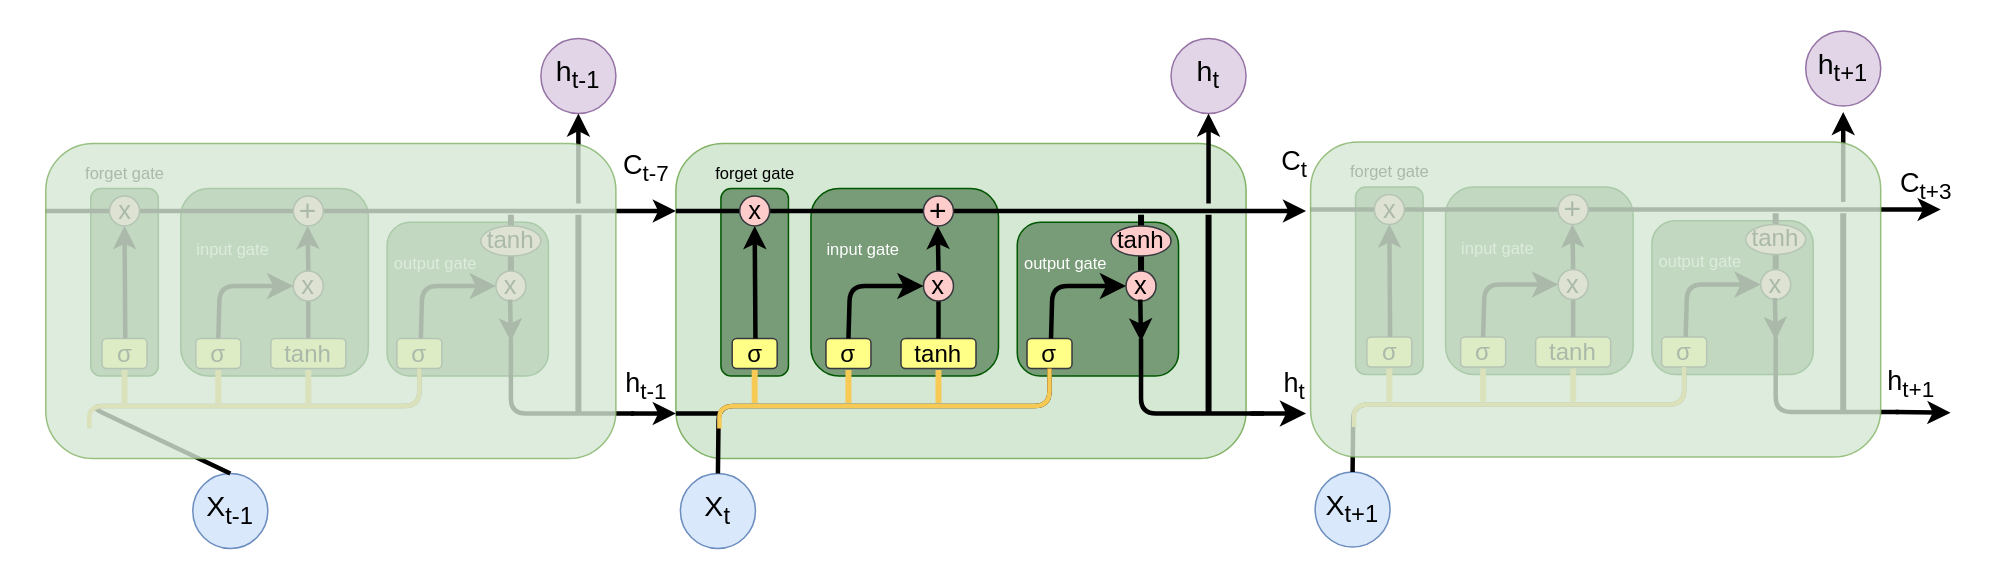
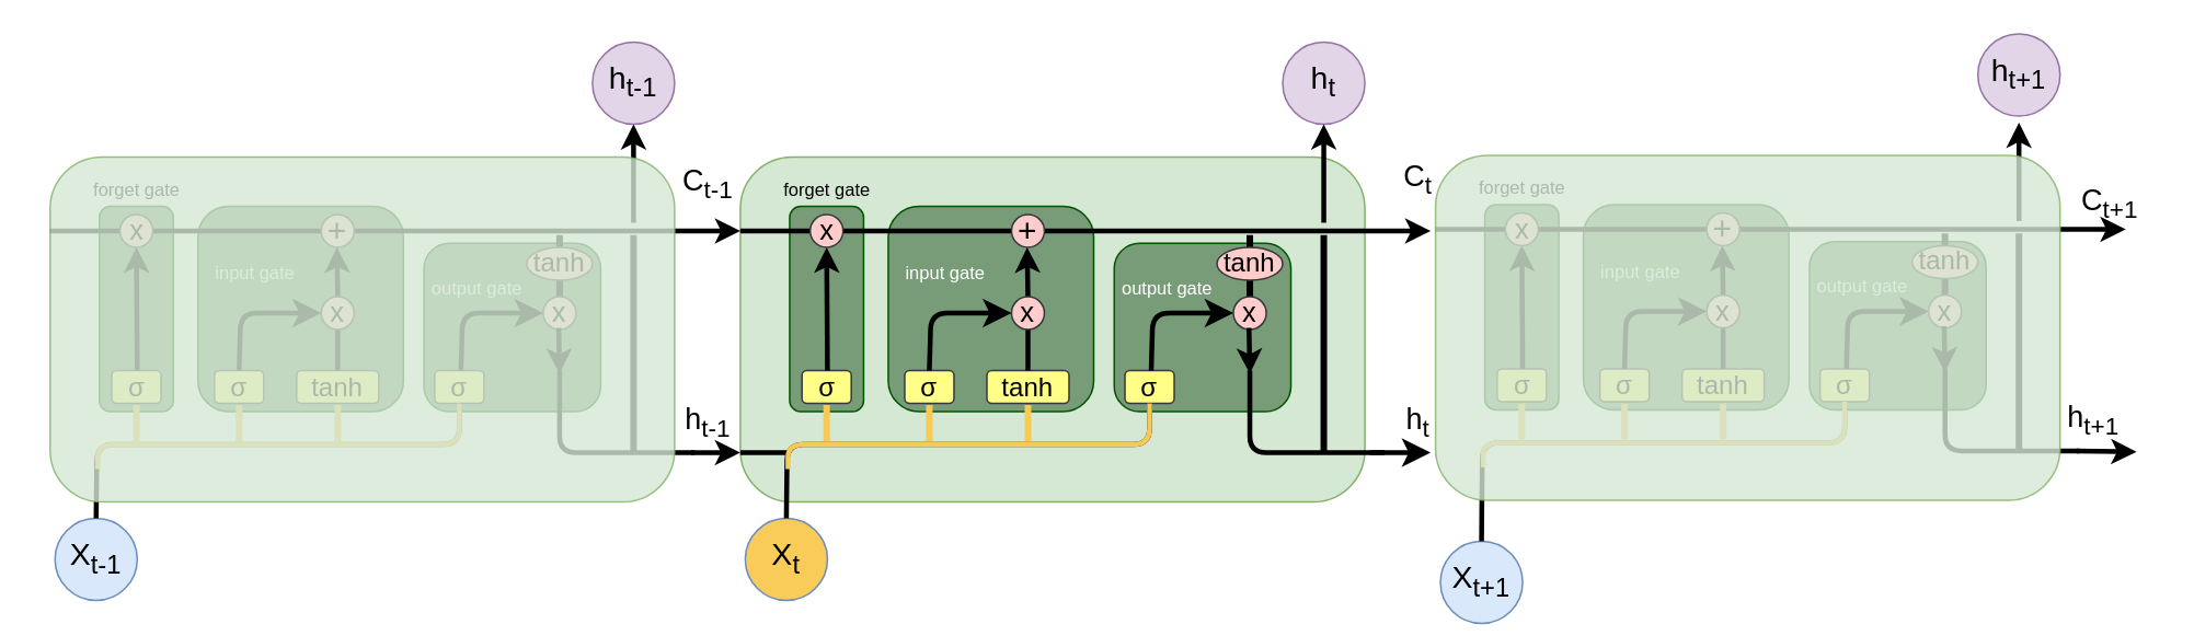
- <mxCell id="72" value="&lt;font style=&quot;font-size: 18px;&quot;&gt;C&lt;sub&gt;t-7&lt;/sub&gt;&lt;/font&gt;" style="text;html=1;align=center;verticalAlign=middle;resizable=0;points=[];autosize=1;strokeColor=none;fillColor=none;fontSize=11;fontColor=#000000;" vertex="1" parent="1"><mxGeometry x="405" y="91.5" width="50" height="40" as="geometry" /></mxCell>
+ <mxCell id="72" value="&lt;font style=&quot;font-size: 18px;&quot;&gt;C&lt;sub&gt;t-1&lt;/sub&gt;&lt;/font&gt;" style="text;html=1;align=center;verticalAlign=middle;resizable=0;points=[];autosize=1;strokeColor=none;fillColor=none;fontSize=11;fontColor=#000000;" vertex="1" parent="1"><mxGeometry x="405" y="91.5" width="50" height="40" as="geometry" /></mxCell>
- <mxCell id="109" value="&lt;font style=&quot;font-size: 18px;&quot;&gt;C&lt;sub&gt;t+3&lt;/sub&gt;&lt;/font&gt;" style="text;html=1;align=center;verticalAlign=middle;resizable=0;points=[];autosize=1;strokeColor=none;fillColor=none;fontSize=11;fontColor=#000000;" vertex="1" parent="1"><mxGeometry x="1253" y="104" width="60" height="40" as="geometry" /></mxCell>
+ <mxCell id="109" value="&lt;font style=&quot;font-size: 18px;&quot;&gt;C&lt;sub&gt;t+1&lt;/sub&gt;&lt;/font&gt;" style="text;html=1;align=center;verticalAlign=middle;resizable=0;points=[];autosize=1;strokeColor=none;fillColor=none;fontSize=11;fontColor=#000000;" vertex="1" parent="1"><mxGeometry x="1253" y="104" width="60" height="40" as="geometry" /></mxCell>
- <mxCell id="76" value="&lt;font style=&quot;font-size: 19px;&quot;&gt;X&lt;sub&gt;t+1&lt;/sub&gt;&lt;/font&gt;" style="ellipse;whiteSpace=wrap;html=1;aspect=fixed;fillColor=#dae8fc;strokeColor=#6c8ebf;rounded=1;" vertex="1" parent="1"><mxGeometry x="876" y="314" width="50" height="50" as="geometry" /></mxCell>
+ <mxCell id="76" value="&lt;font style=&quot;font-size: 19px;&quot;&gt;X&lt;sub&gt;t+1&lt;/sub&gt;&lt;/font&gt;" style="ellipse;whiteSpace=wrap;html=1;aspect=fixed;fillColor=#dae8fc;strokeColor=#6c8ebf;rounded=1;" vertex="1" parent="1"><mxGeometry x="876" y="329" width="50" height="50" as="geometry" /></mxCell>
- <mxCell id="39" value="&lt;font style=&quot;font-size: 19px;&quot;&gt;X&lt;sub&gt;t-1&lt;/sub&gt;&lt;/font&gt;" style="ellipse;whiteSpace=wrap;html=1;aspect=fixed;fillColor=#dae8fc;strokeColor=#6c8ebf;rounded=1;" vertex="1" parent="1"><mxGeometry x="128" y="315" width="50" height="50" as="geometry" /></mxCell>
+ <mxCell id="39" value="&lt;font style=&quot;font-size: 19px;&quot;&gt;X&lt;sub&gt;t-1&lt;/sub&gt;&lt;/font&gt;" style="ellipse;whiteSpace=wrap;html=1;aspect=fixed;fillColor=#dae8fc;strokeColor=#6c8ebf;rounded=1;" vertex="1" parent="1"><mxGeometry x="33" y="315" width="50" height="50" as="geometry" /></mxCell>
- <mxCell id="3" value="&lt;font style=&quot;font-size: 19px;&quot;&gt;X&lt;sub&gt;t&lt;/sub&gt;&lt;/font&gt;" style="ellipse;whiteSpace=wrap;html=1;aspect=fixed;fillColor=#dae8fc;strokeColor=#6c8ebf;rounded=1;" vertex="1" parent="1"><mxGeometry x="453" y="315" width="50" height="50" as="geometry" /></mxCell>
+ <mxCell id="3" value="&lt;font style=&quot;font-size: 19px;&quot;&gt;X&lt;sub&gt;t&lt;/sub&gt;&lt;/font&gt;" style="ellipse;whiteSpace=wrap;html=1;aspect=fixed;fillColor=#f9cb58;strokeColor=#6c8ebf;rounded=1;" vertex="1" parent="1"><mxGeometry x="453" y="315" width="50" height="50" as="geometry" /></mxCell>
